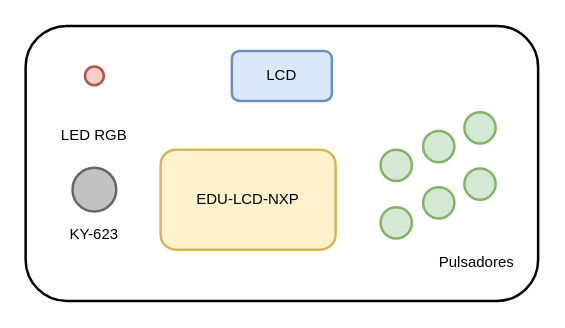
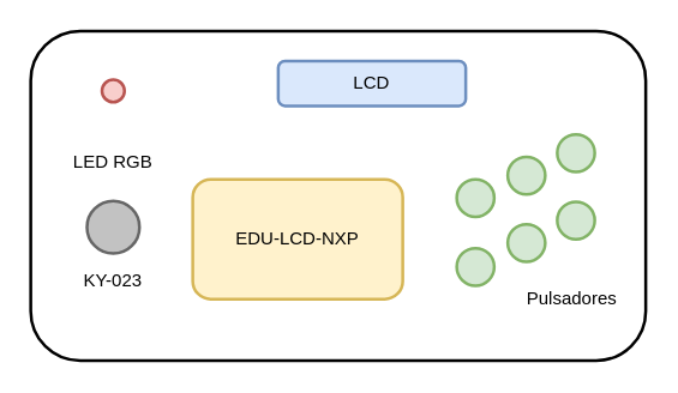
- <mxCell id="3" value="LCD" style="rounded=1;whiteSpace=wrap;html=1;imageWidth=80;fillColor=#dae8fc;strokeColor=#6c8ebf;strokeWidth=2;" parent="1" vertex="1"><mxGeometry x="185" y="40" width="80" height="40" as="geometry" /></mxCell>
+ <mxCell id="3" value="LCD" style="rounded=1;whiteSpace=wrap;html=1;imageWidth=80;fillColor=#dae8fc;strokeColor=#6c8ebf;strokeWidth=2;" parent="1" vertex="1"><mxGeometry x="185" y="40" width="125" height="30" as="geometry" /></mxCell>
- <mxCell id="6" value="KY-623" style="text;html=1;strokeColor=none;fillColor=none;align=center;verticalAlign=middle;whiteSpace=wrap;rounded=0;" parent="1" vertex="1"><mxGeometry x="45" y="171.5" width="60" height="30" as="geometry" /></mxCell>
+ <mxCell id="6" value="KY-023" style="text;html=1;strokeColor=none;fillColor=none;align=center;verticalAlign=middle;whiteSpace=wrap;rounded=0;" parent="1" vertex="1"><mxGeometry x="45" y="171.5" width="60" height="30" as="geometry" /></mxCell>
- <mxCell id="13" value="Pulsadores" style="text;html=1;strokeColor=none;fillColor=none;align=center;verticalAlign=middle;whiteSpace=wrap;rounded=0;" parent="1" vertex="1"><mxGeometry x="351" y="194" width="60" height="30" as="geometry" /></mxCell>
+ <mxCell id="13" value="Pulsadores" style="text;html=1;strokeColor=none;fillColor=none;align=center;verticalAlign=middle;whiteSpace=wrap;rounded=0;" parent="1" vertex="1"><mxGeometry x="351" y="184" width="60" height="30" as="geometry" /></mxCell>
